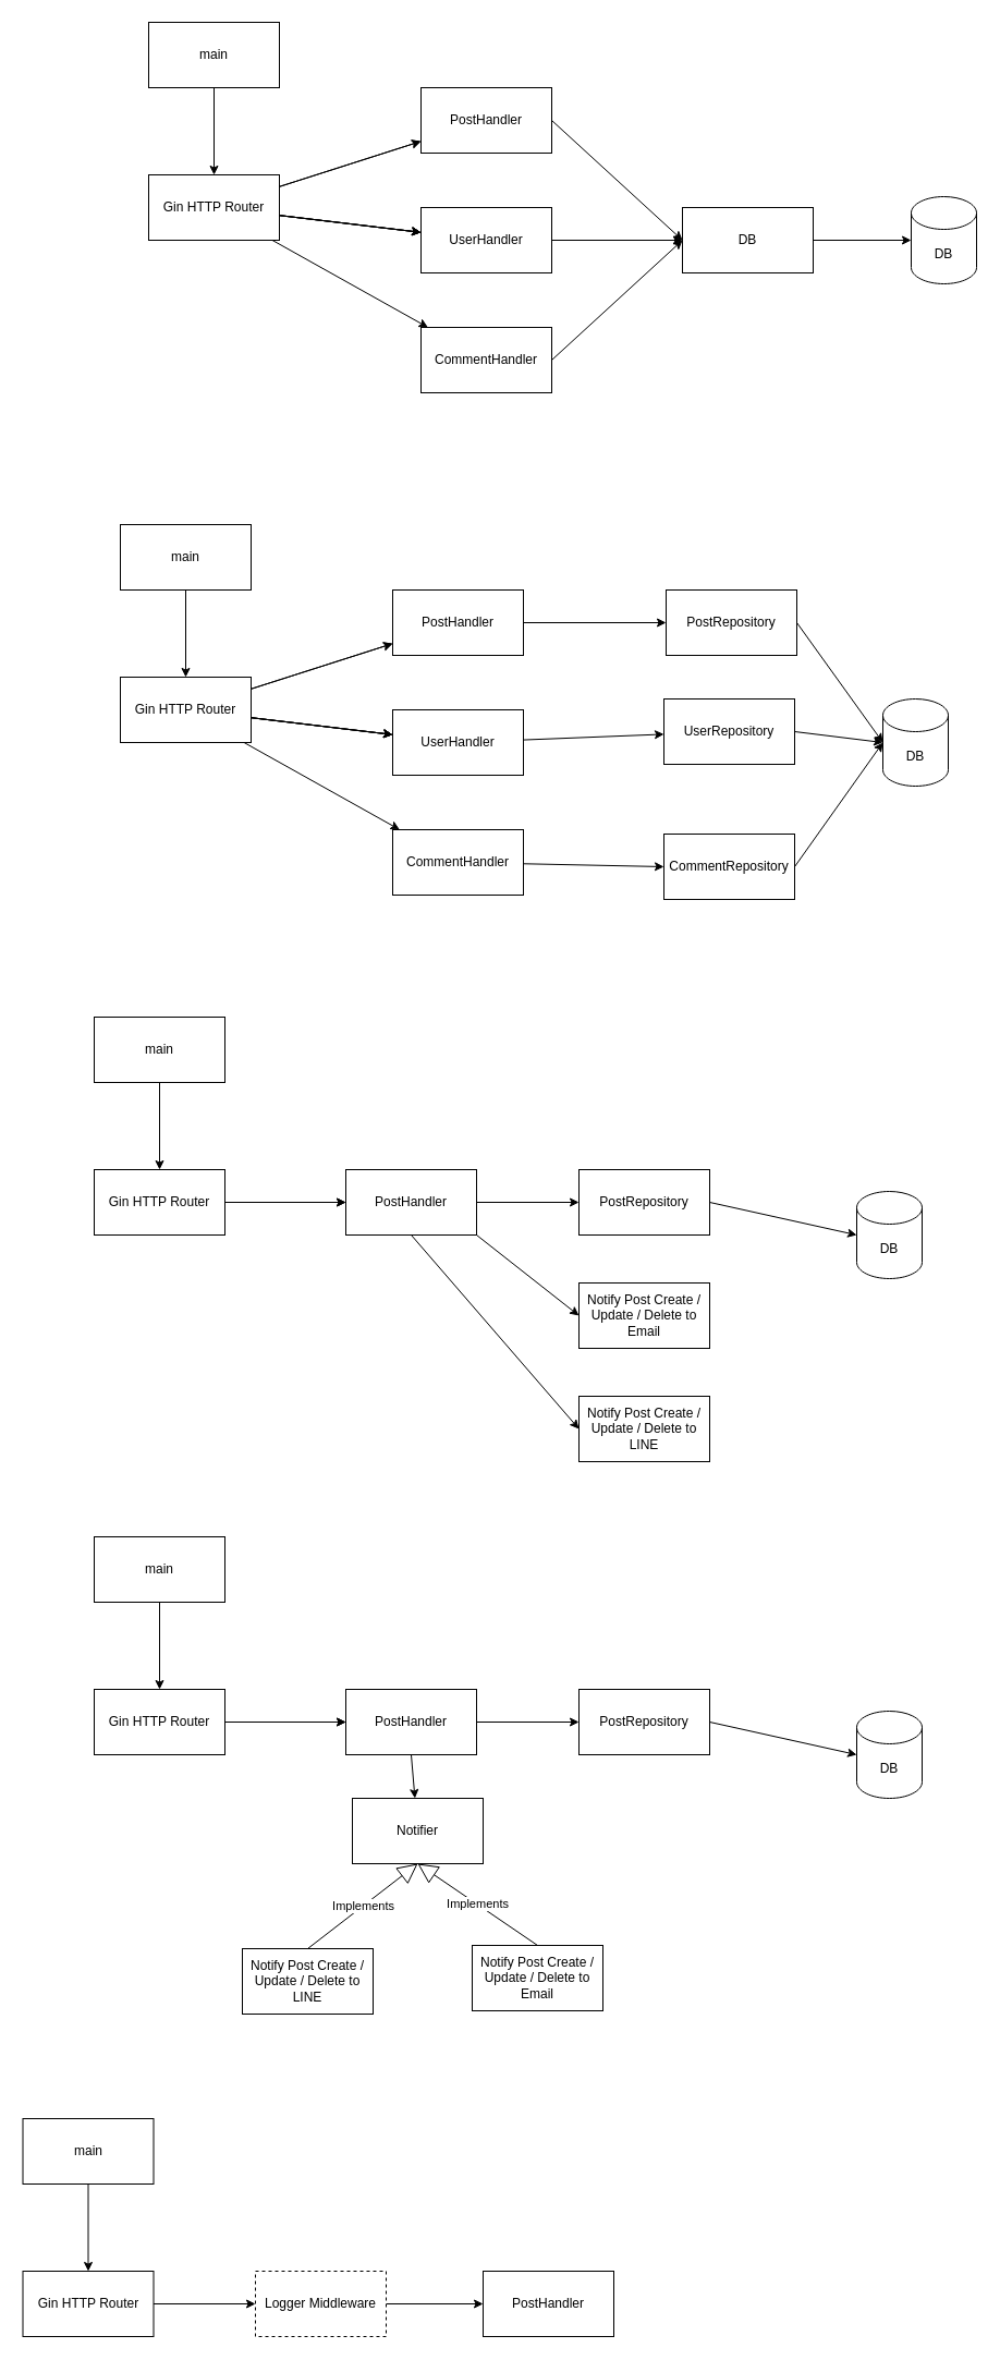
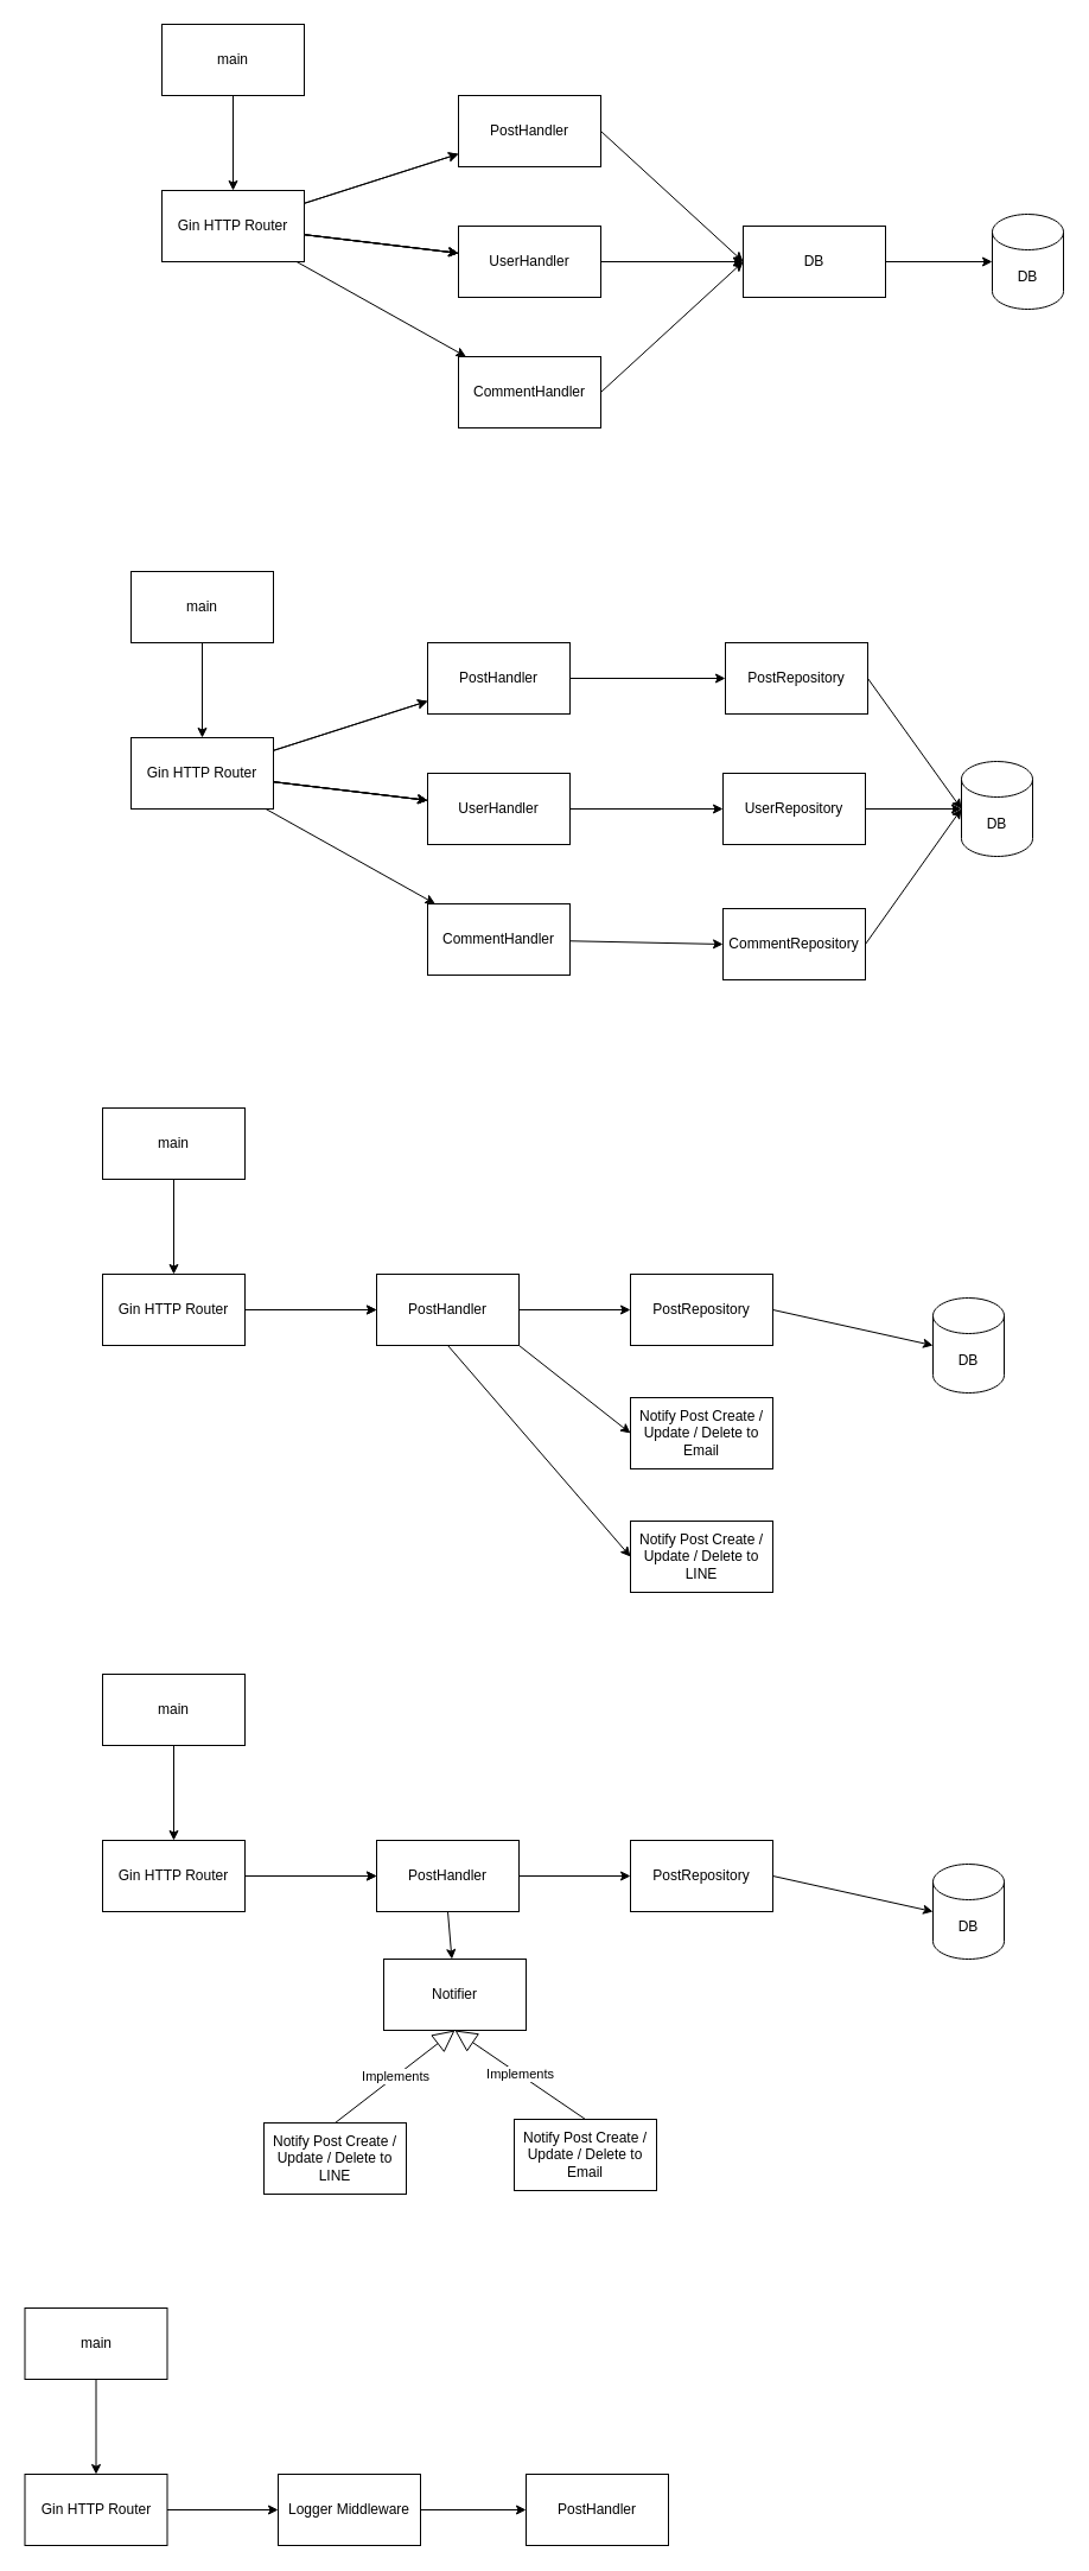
- <mxCell id="40" value="UserRepository" style="rounded=0;whiteSpace=wrap;html=1;" vertex="1" parent="1"><mxGeometry x="609" y="641" width="120" height="60" as="geometry" /></mxCell>
+ <mxCell id="40" value="UserRepository" style="rounded=0;whiteSpace=wrap;html=1;" vertex="1" parent="1"><mxGeometry x="609" y="651" width="120" height="60" as="geometry" /></mxCell>
- <mxCell id="80" value="Logger Middleware" style="whiteSpace=wrap;html=1;rounded=0;dashed=1;" vertex="1" parent="1"><mxGeometry x="234" y="2084" width="120" height="60" as="geometry" /></mxCell>
+ <mxCell id="80" value="Logger Middleware" style="whiteSpace=wrap;html=1;rounded=0;" vertex="1" parent="1"><mxGeometry x="234" y="2084" width="120" height="60" as="geometry" /></mxCell>
